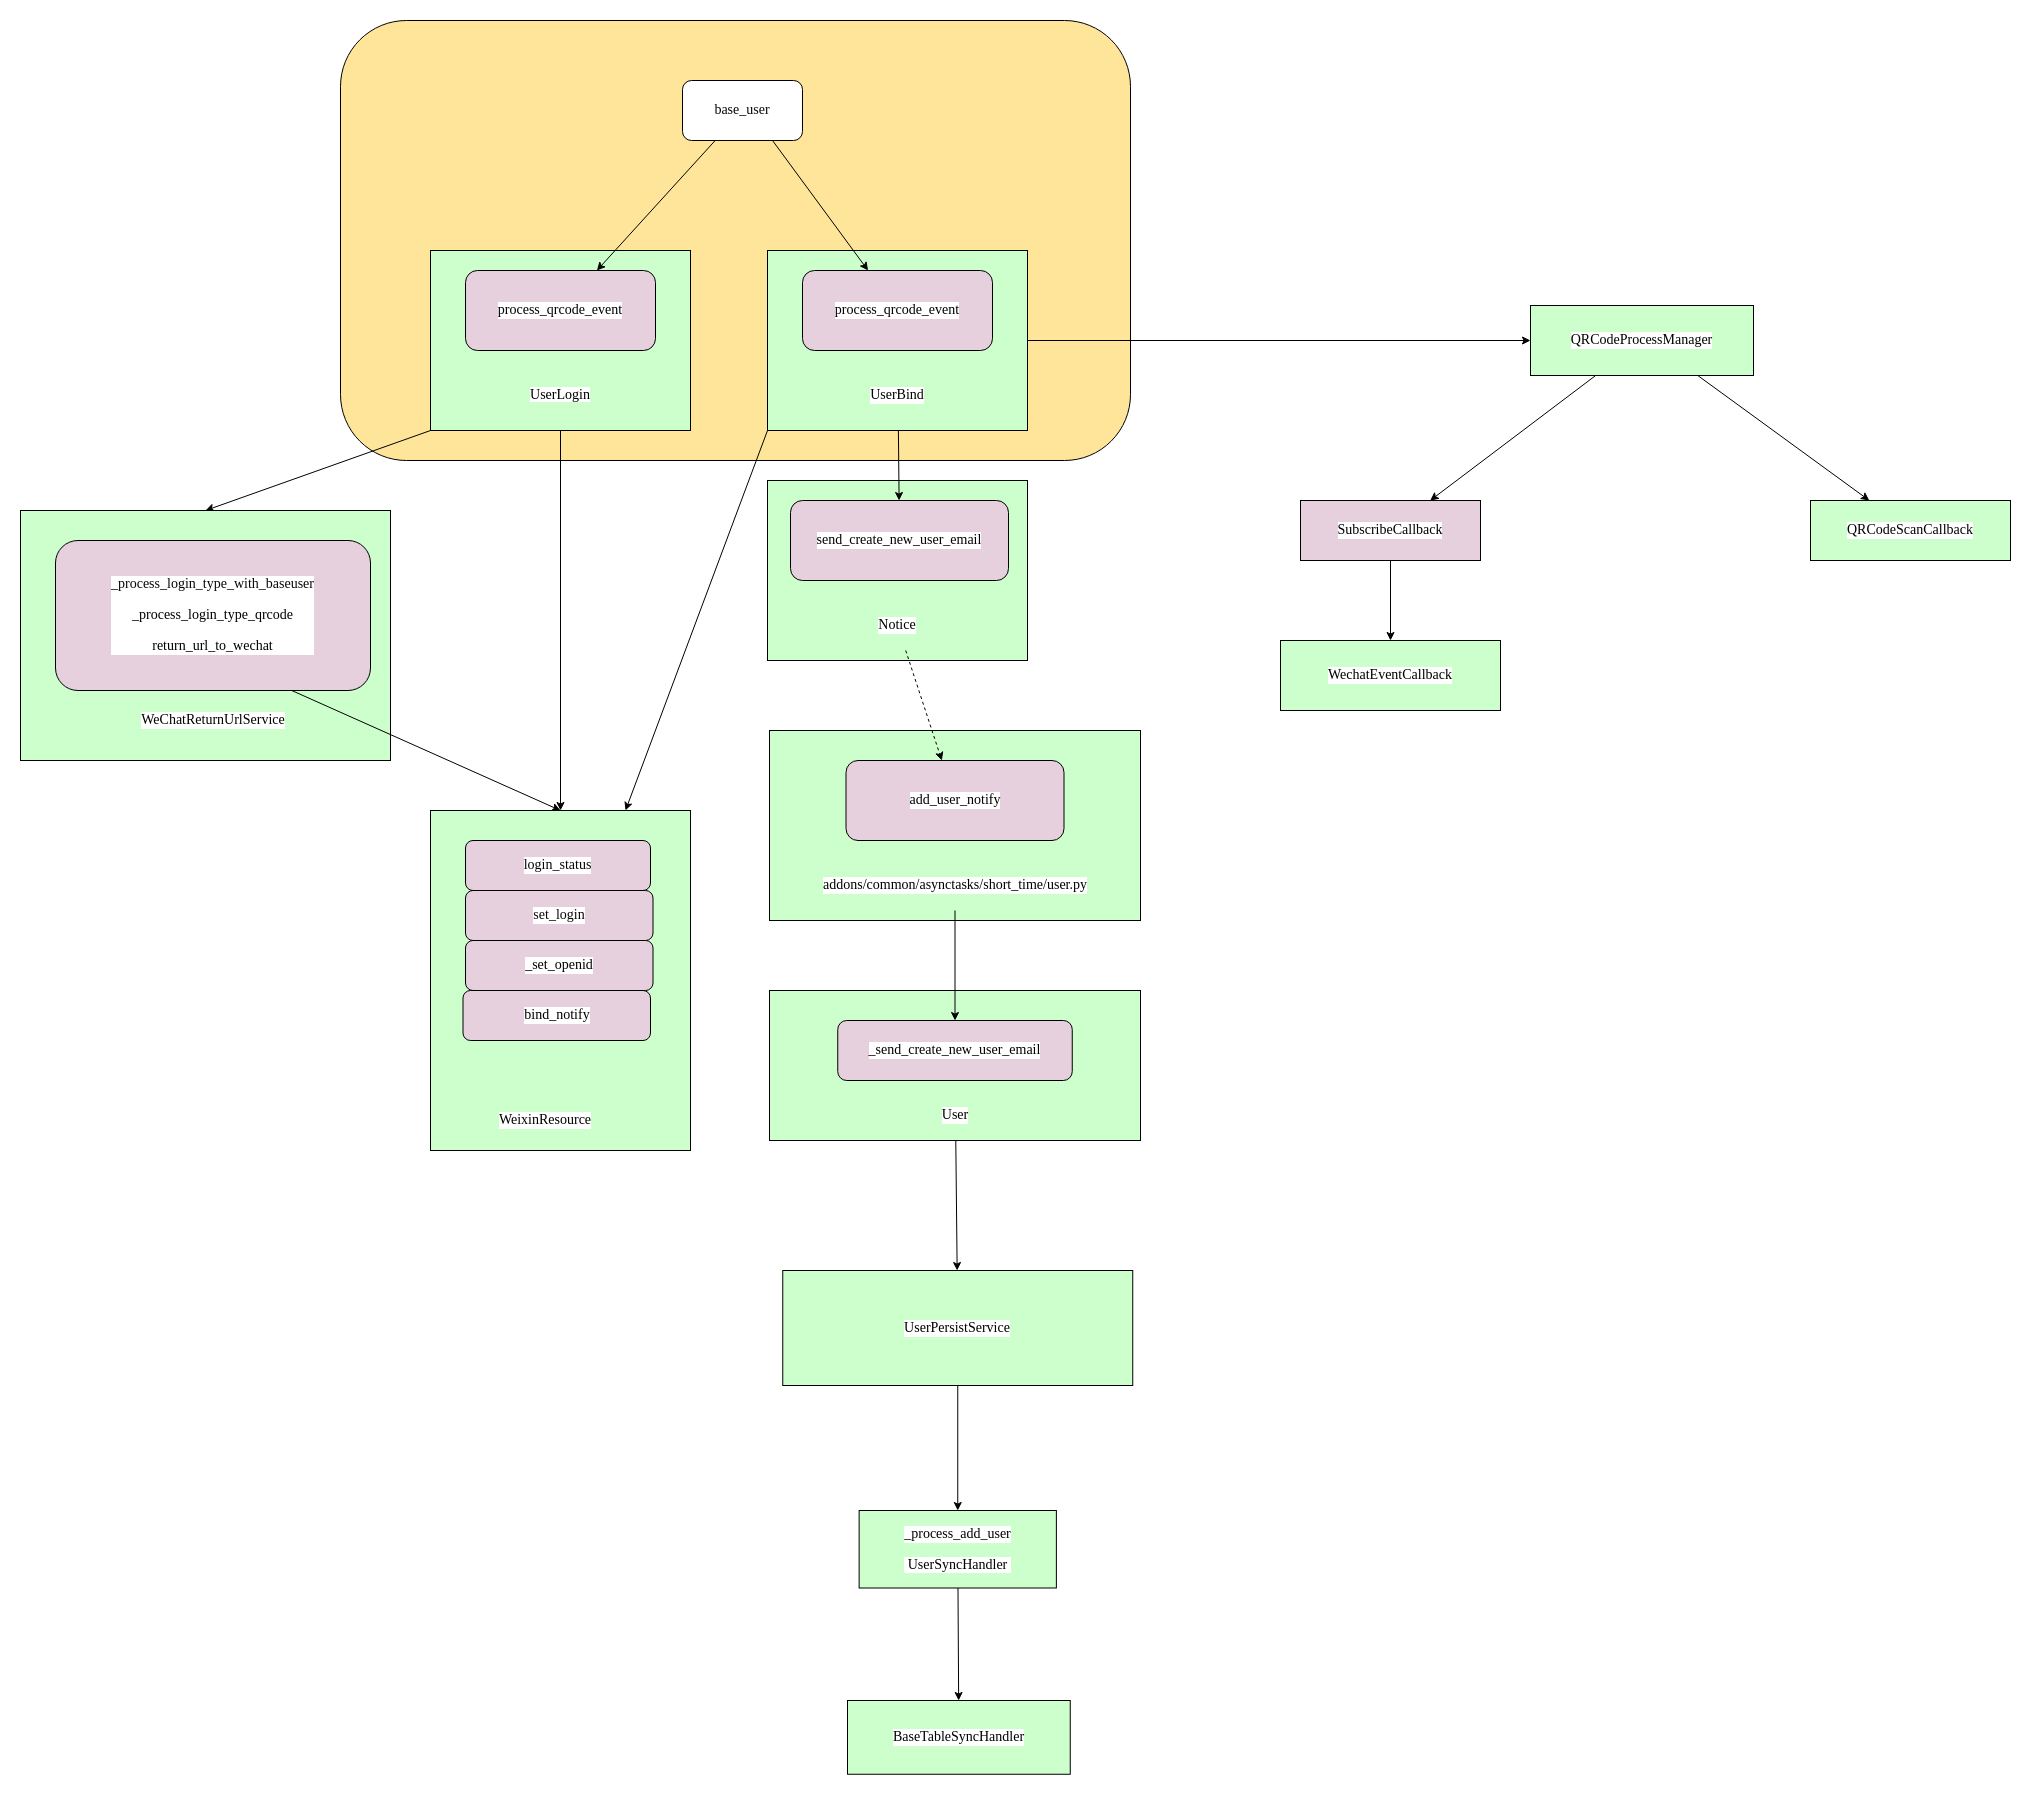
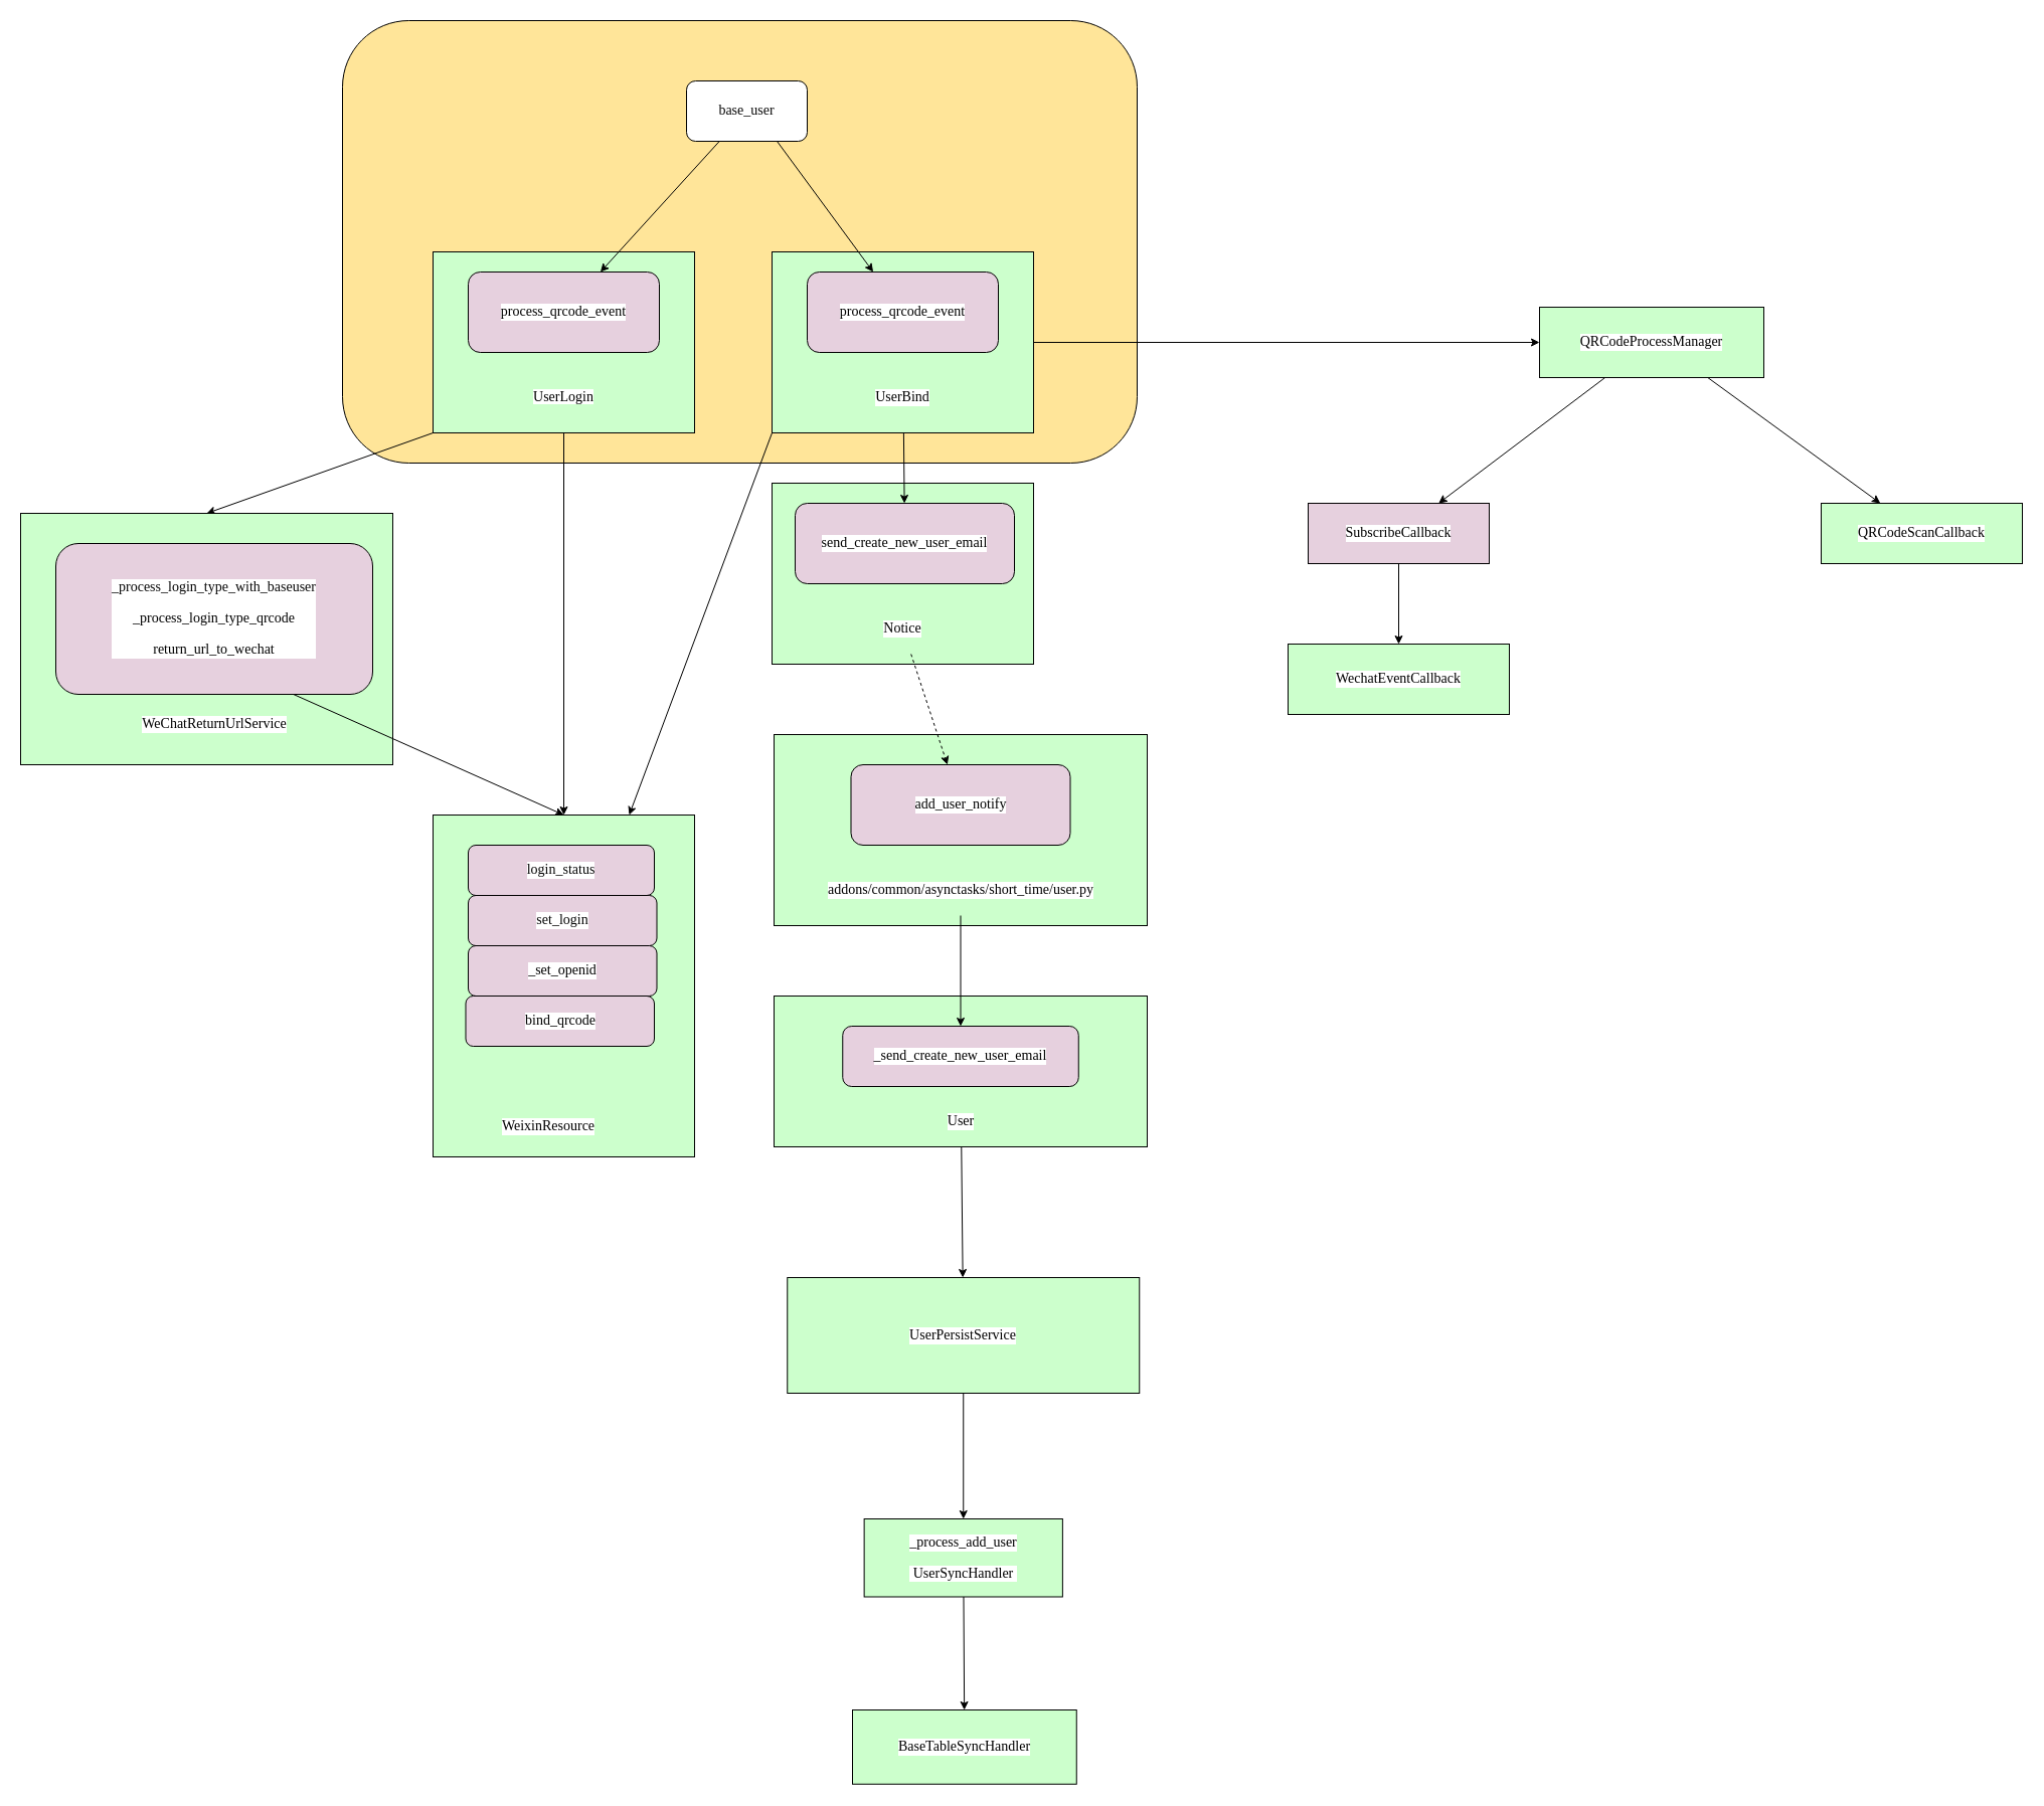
- <mxCell id="33" value="&lt;pre style=&quot;background-color: #ffffff ; color: #080808 ; font-family: &amp;#34;jetbrains mono&amp;#34; ; font-size: 10.5pt&quot;&gt;&lt;pre style=&quot;font-family: &amp;#34;jetbrains mono&amp;#34; ; font-size: 10.5pt&quot;&gt;&lt;pre style=&quot;font-family: &amp;#34;jetbrains mono&amp;#34; ; font-size: 10.5pt&quot;&gt;&lt;span style=&quot;color: #000000&quot;&gt;bind_notify&lt;/span&gt;&lt;/pre&gt;&lt;/pre&gt;&lt;/pre&gt;" style="whiteSpace=wrap;html=1;rounded=1;fillColor=#E6D0DE;" vertex="1" parent="1"><mxGeometry x="462.5" y="990" width="187.5" height="50" as="geometry" /></mxCell>
+ <mxCell id="33" value="&lt;pre style=&quot;background-color: #ffffff ; color: #080808 ; font-family: &amp;#34;jetbrains mono&amp;#34; ; font-size: 10.5pt&quot;&gt;&lt;pre style=&quot;font-family: &amp;#34;jetbrains mono&amp;#34; ; font-size: 10.5pt&quot;&gt;&lt;pre style=&quot;font-family: &amp;#34;jetbrains mono&amp;#34; ; font-size: 10.5pt&quot;&gt;&lt;span style=&quot;color: #000000&quot;&gt;bind_qrcode&lt;/span&gt;&lt;/pre&gt;&lt;/pre&gt;&lt;/pre&gt;" style="whiteSpace=wrap;html=1;rounded=1;fillColor=#E6D0DE;" vertex="1" parent="1"><mxGeometry x="462.5" y="990" width="187.5" height="50" as="geometry" /></mxCell>
